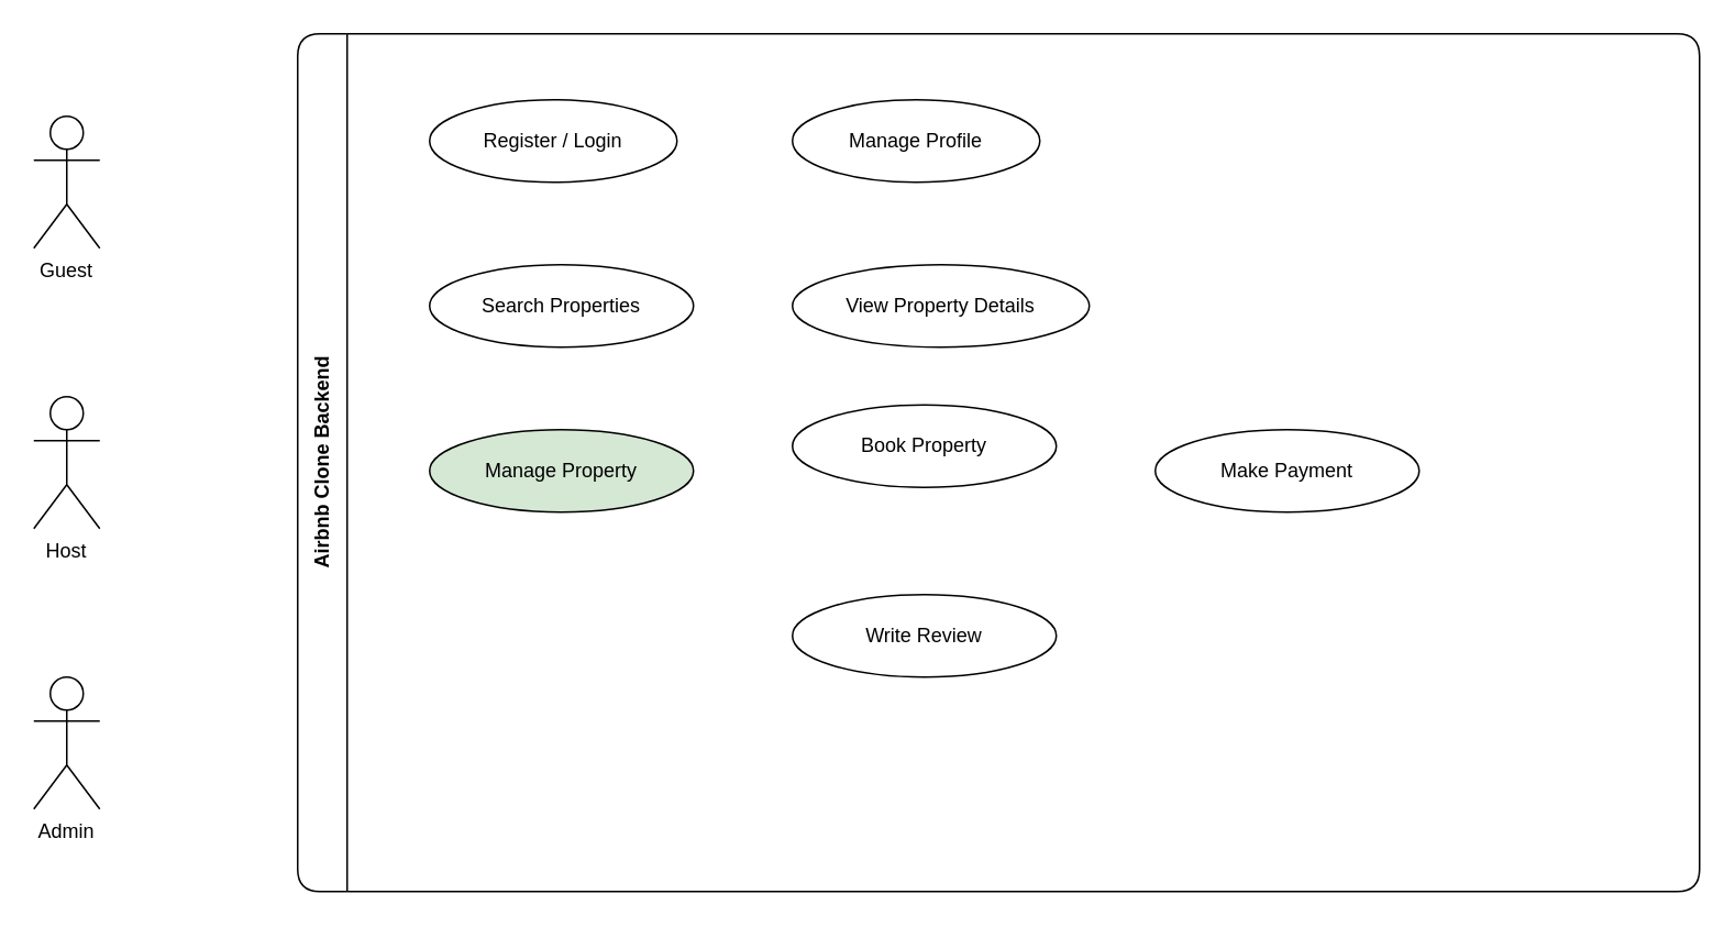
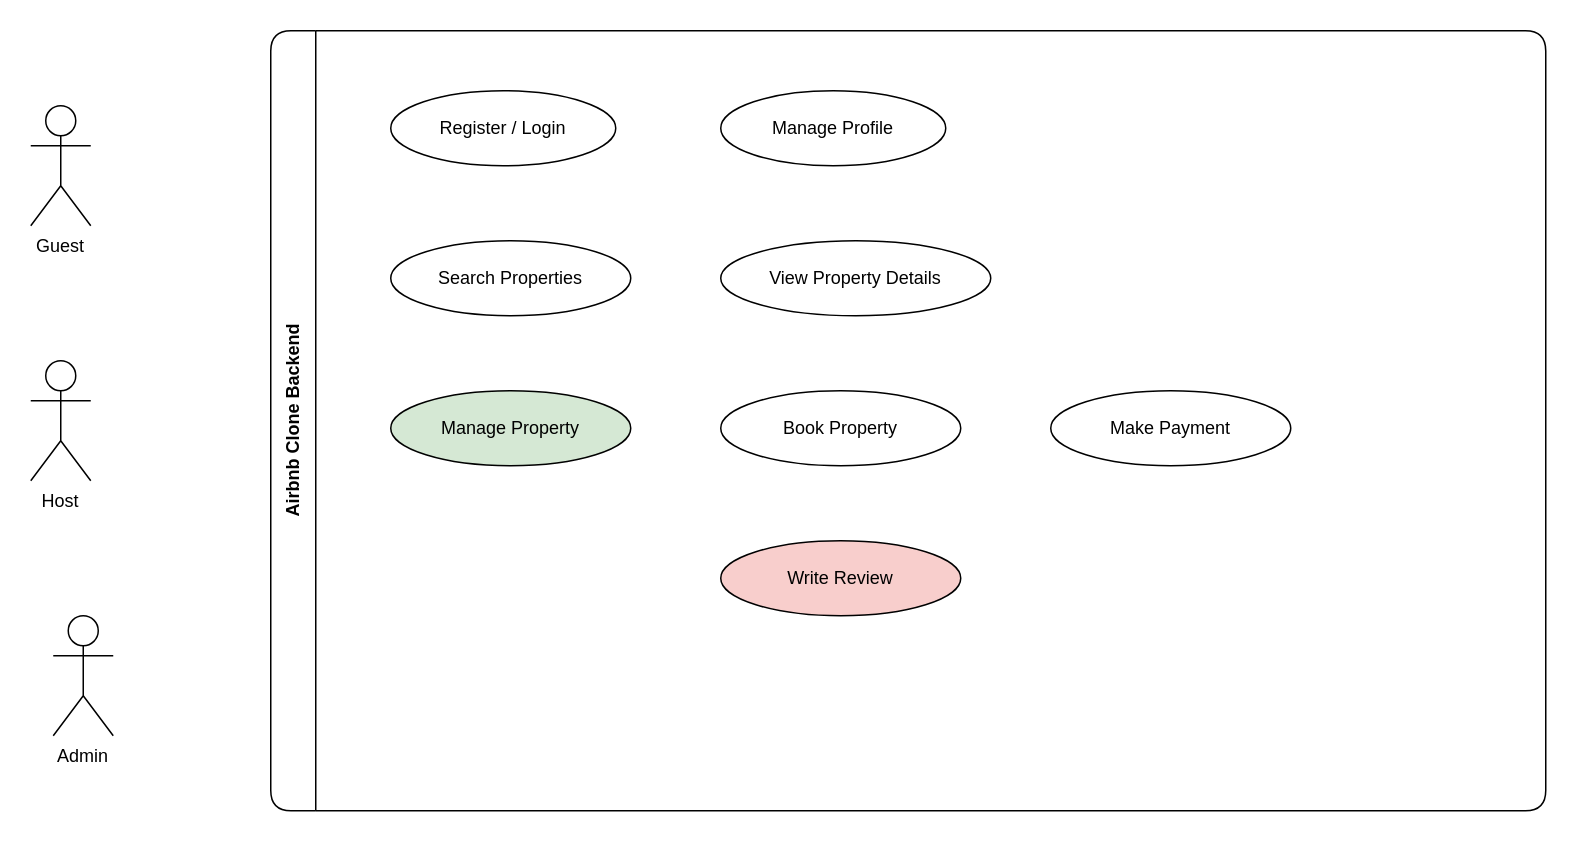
- <mxCell id="11" value="Book Property" style="ellipse;whiteSpace=wrap;html=1;" vertex="1" parent="5"><mxGeometry x="300" y="225" width="160" height="50" as="geometry" /></mxCell>
+ <mxCell id="11" value="Book Property" style="ellipse;whiteSpace=wrap;html=1;" vertex="1" parent="5"><mxGeometry x="300" y="240" width="160" height="50" as="geometry" /></mxCell>
- <mxCell id="13" value="Write Review" style="ellipse;whiteSpace=wrap;html=1;" vertex="1" parent="5"><mxGeometry x="300" y="340" width="160" height="50" as="geometry" /></mxCell>
+ <mxCell id="13" value="Write Review" style="ellipse;whiteSpace=wrap;html=1;fillColor=#f8cecc;" vertex="1" parent="5"><mxGeometry x="300" y="340" width="160" height="50" as="geometry" /></mxCell>
- <mxCell id="4" value="Admin" style="shape=umlActor;verticalLabelPosition=bottom;verticalAlign=top;" vertex="1" parent="1"><mxGeometry x="20" y="410" width="40" height="80" as="geometry" /></mxCell>
+ <mxCell id="4" value="Admin" style="shape=umlActor;verticalLabelPosition=bottom;verticalAlign=top;" vertex="1" parent="1"><mxGeometry x="35" y="410" width="40" height="80" as="geometry" /></mxCell>
